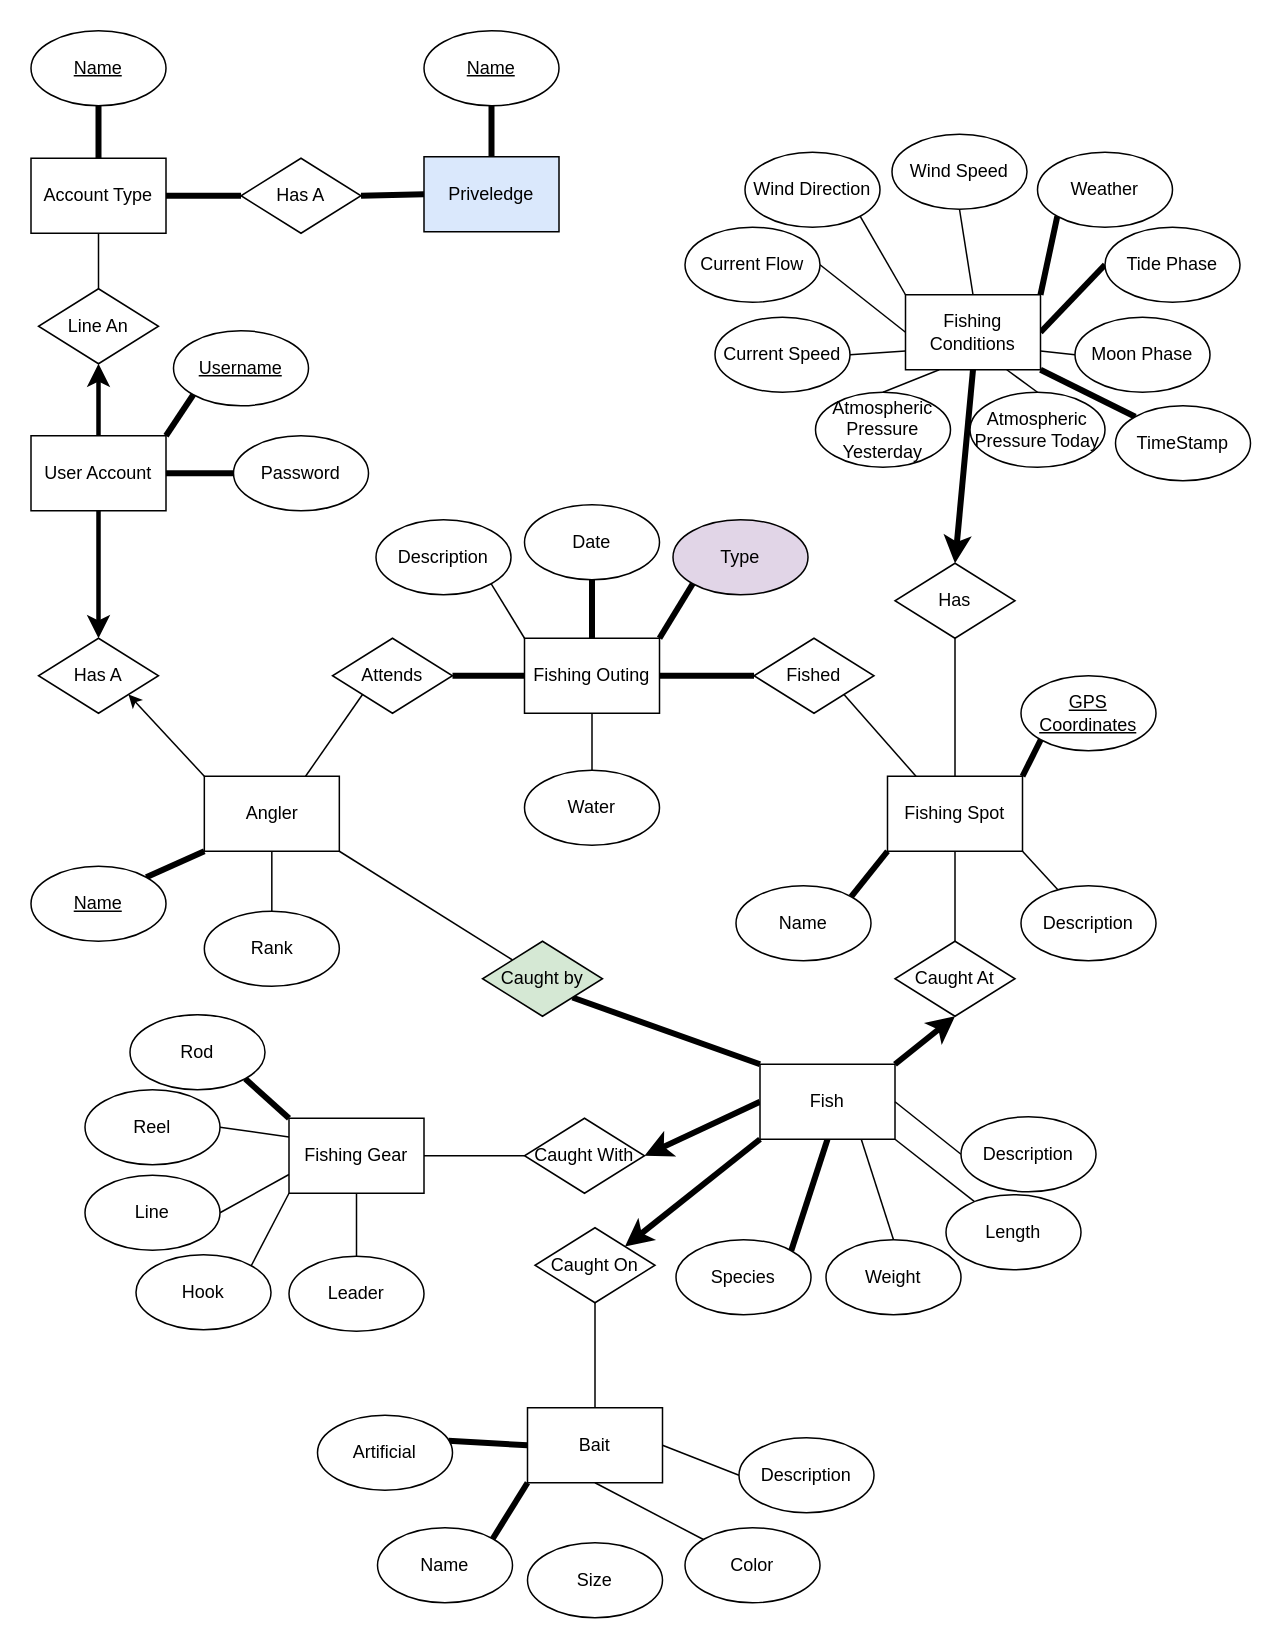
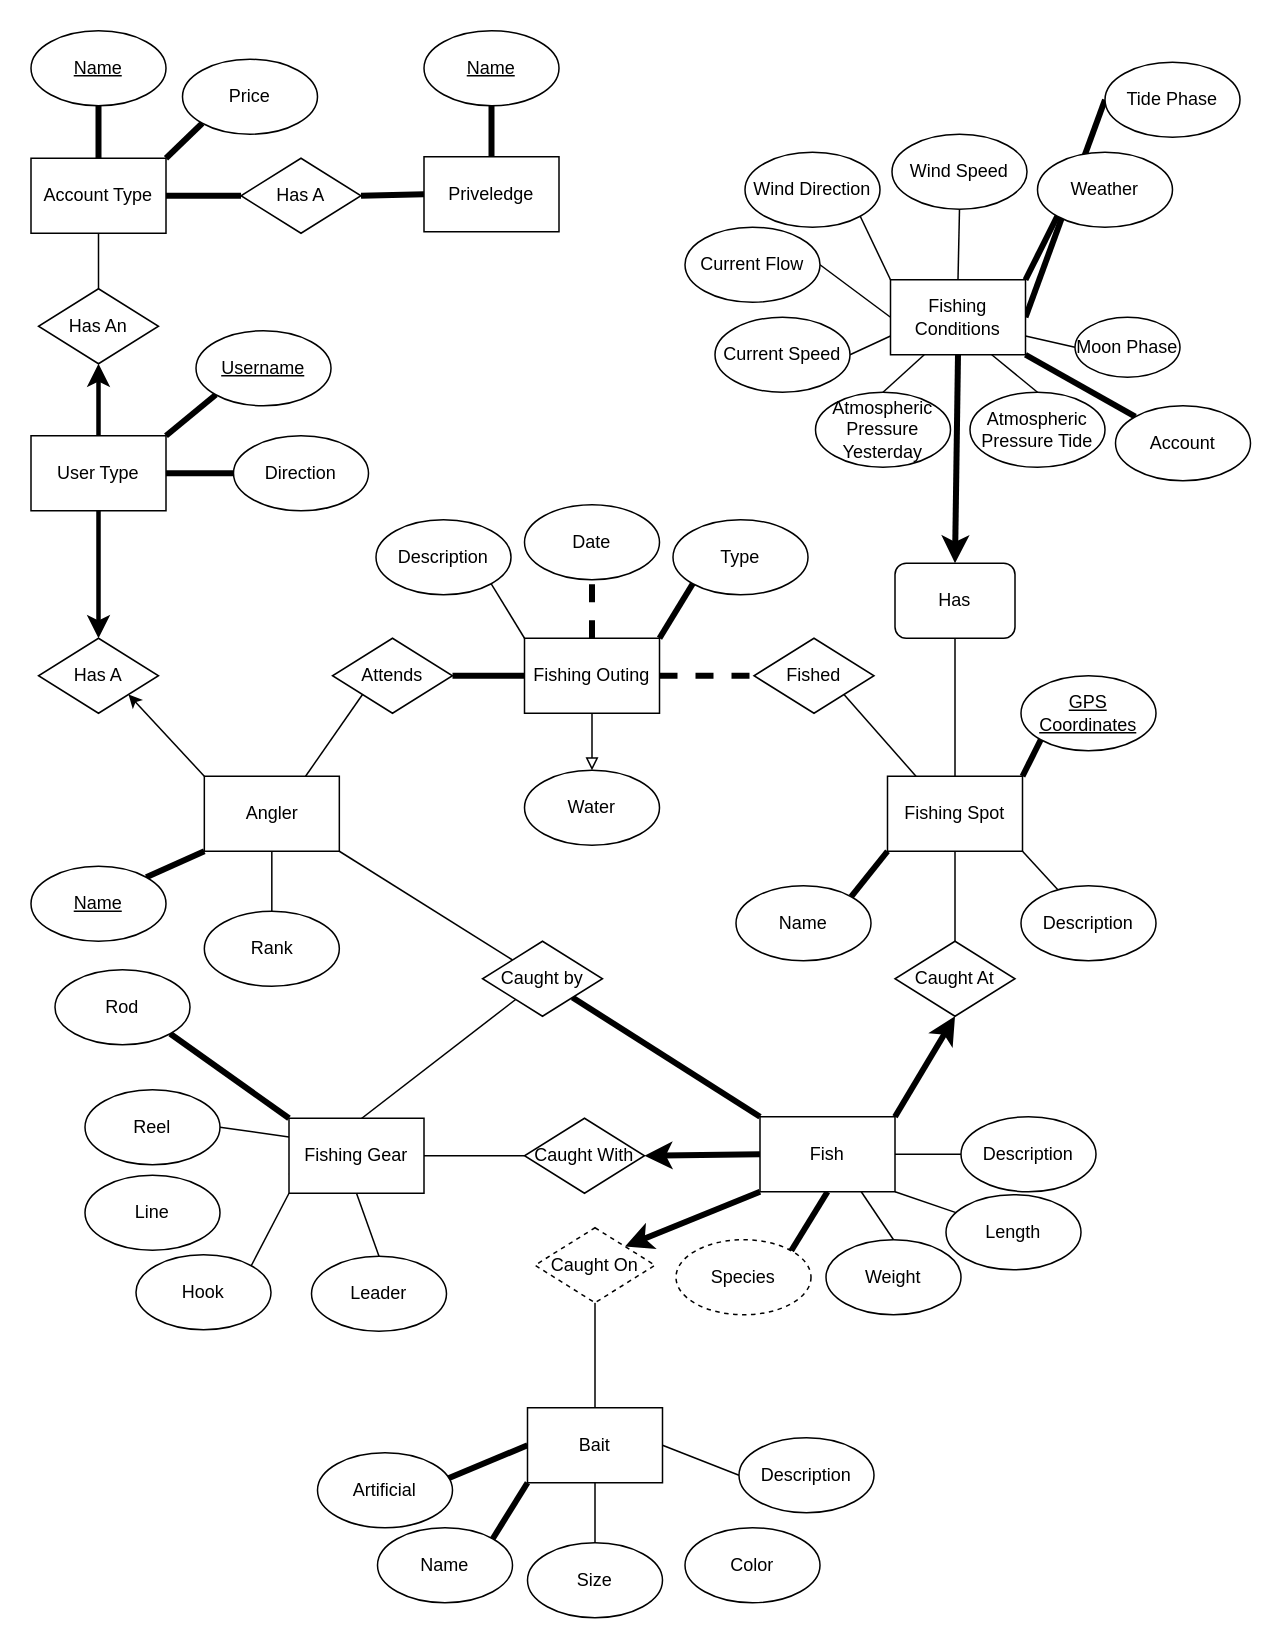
+ <mxCell id="112" value="Price" style="ellipse;whiteSpace=wrap;html=1;" parent="1" vertex="1"><mxGeometry x="121" y="39" width="90" height="50" as="geometry" /></mxCell>
+ <mxCell id="111" style="edgeStyle=none;html=1;exitX=0;exitY=1;exitDx=0;exitDy=0;entryX=1;entryY=0;entryDx=0;entryDy=0;startArrow=none;startFill=0;endArrow=none;endFill=0;strokeWidth=4;" parent="1" source="112" target="103" edge="1"><mxGeometry relative="1" as="geometry" /></mxCell>
- <mxCell id="109" value="Priveledge" style="rounded=0;whiteSpace=wrap;html=1;fillColor=#dae8fc;" parent="1" vertex="1"><mxGeometry x="282" y="104" width="90" height="50" as="geometry" /></mxCell>
+ <mxCell id="109" value="Priveledge" style="rounded=0;whiteSpace=wrap;html=1;" parent="1" vertex="1"><mxGeometry x="282" y="104" width="90" height="50" as="geometry" /></mxCell>
- <mxCell id="27" value="Tide Phase" style="ellipse;whiteSpace=wrap;html=1;" parent="1" vertex="1"><mxGeometry x="736" y="151" width="90" height="50" as="geometry" /></mxCell>
+ <mxCell id="27" value="Tide Phase" style="ellipse;whiteSpace=wrap;html=1;" parent="1" vertex="1"><mxGeometry x="736" y="41" width="90" height="50" as="geometry" /></mxCell>
- <mxCell id="105" value="Line An" style="rhombus;whiteSpace=wrap;html=1;" parent="1" vertex="1"><mxGeometry x="25" y="192" width="80" height="50" as="geometry" /></mxCell>
+ <mxCell id="105" value="Has An" style="rhombus;whiteSpace=wrap;html=1;" parent="1" vertex="1"><mxGeometry x="25" y="192" width="80" height="50" as="geometry" /></mxCell>
- <mxCell id="23" value="Fishing Conditions" style="rounded=0;whiteSpace=wrap;html=1;" parent="1" vertex="1"><mxGeometry x="603" y="196" width="90" height="50" as="geometry" /></mxCell>
+ <mxCell id="23" value="Fishing Conditions" style="rounded=0;whiteSpace=wrap;html=1;" parent="1" vertex="1"><mxGeometry x="593" y="186" width="90" height="50" as="geometry" /></mxCell>
- <mxCell id="82" value="Moon Phase" style="ellipse;whiteSpace=wrap;html=1;" parent="1" vertex="1"><mxGeometry x="716" y="211" width="90" height="50" as="geometry" /></mxCell>
+ <mxCell id="82" value="Moon Phase" style="ellipse;whiteSpace=wrap;html=1;" parent="1" vertex="1"><mxGeometry x="716" y="211" width="70" height="40" as="geometry" /></mxCell>
- <mxCell id="99" value="&lt;u&gt;Username&lt;/u&gt;" style="ellipse;whiteSpace=wrap;html=1;" parent="1" vertex="1"><mxGeometry x="115" y="220" width="90" height="50" as="geometry" /></mxCell>
+ <mxCell id="99" value="&lt;u&gt;Username&lt;/u&gt;" style="ellipse;whiteSpace=wrap;html=1;" parent="1" vertex="1"><mxGeometry x="130" y="220" width="90" height="50" as="geometry" /></mxCell>
- <mxCell id="83" value="Atmospheric Pressure Today" style="ellipse;whiteSpace=wrap;html=1;" parent="1" vertex="1"><mxGeometry x="646" y="261" width="90" height="50" as="geometry" /></mxCell>
+ <mxCell id="83" value="Atmospheric Pressure Tide" style="ellipse;whiteSpace=wrap;html=1;" parent="1" vertex="1"><mxGeometry x="646" y="261" width="90" height="50" as="geometry" /></mxCell>
- <mxCell id="36" value="TimeStamp" style="ellipse;whiteSpace=wrap;html=1;" parent="1" vertex="1"><mxGeometry x="743" y="270" width="90" height="50" as="geometry" /></mxCell>
+ <mxCell id="36" value="Account" style="ellipse;whiteSpace=wrap;html=1;" parent="1" vertex="1"><mxGeometry x="743" y="270" width="90" height="50" as="geometry" /></mxCell>
- <mxCell id="95" value="User Account" style="rounded=0;whiteSpace=wrap;html=1;" parent="1" vertex="1"><mxGeometry x="20" y="290" width="90" height="50" as="geometry" /></mxCell>
+ <mxCell id="95" value="User Type" style="rounded=0;whiteSpace=wrap;html=1;" parent="1" vertex="1"><mxGeometry x="20" y="290" width="90" height="50" as="geometry" /></mxCell>
- <mxCell id="100" value="Password" style="ellipse;whiteSpace=wrap;html=1;" parent="1" vertex="1"><mxGeometry x="155" y="290" width="90" height="50" as="geometry" /></mxCell>
+ <mxCell id="100" value="Direction" style="ellipse;whiteSpace=wrap;html=1;" parent="1" vertex="1"><mxGeometry x="155" y="290" width="90" height="50" as="geometry" /></mxCell>
- <mxCell id="54" value="Type" style="ellipse;whiteSpace=wrap;html=1;fillColor=#e1d5e7;" parent="1" vertex="1"><mxGeometry x="448" y="346" width="90" height="50" as="geometry" /></mxCell>
+ <mxCell id="54" value="Type" style="ellipse;whiteSpace=wrap;html=1;" parent="1" vertex="1"><mxGeometry x="448" y="346" width="90" height="50" as="geometry" /></mxCell>
- <mxCell id="56" value="Has" style="rhombus;whiteSpace=wrap;html=1;" parent="1" vertex="1"><mxGeometry x="596" y="375" width="80" height="50" as="geometry" /></mxCell>
+ <mxCell id="56" value="Has" style="whiteSpace=wrap;html=1;rounded=1;" parent="1" vertex="1"><mxGeometry x="596" y="375" width="80" height="50" as="geometry" /></mxCell>
- <mxCell id="31" style="edgeStyle=none;html=1;exitX=0.5;exitY=0;exitDx=0;exitDy=0;entryX=0.5;entryY=1;entryDx=0;entryDy=0;endArrow=none;endFill=0;strokeWidth=4;" parent="1" source="35" target="52" edge="1"><mxGeometry relative="1" as="geometry"><mxPoint x="394" y="386" as="targetPoint" /></mxGeometry></mxCell>
+ <mxCell id="31" style="edgeStyle=none;html=1;exitX=0.5;exitY=0;exitDx=0;exitDy=0;entryX=0.5;entryY=1;entryDx=0;entryDy=0;endArrow=none;endFill=0;strokeWidth=4;dashed=1;" parent="1" source="35" target="52" edge="1"><mxGeometry relative="1" as="geometry"><mxPoint x="394" y="386" as="targetPoint" /></mxGeometry></mxCell>
- <mxCell id="30" style="edgeStyle=none;html=1;exitX=1;exitY=0.5;exitDx=0;exitDy=0;endArrow=none;endFill=0;strokeWidth=4;entryX=0;entryY=0.5;entryDx=0;entryDy=0;" parent="1" source="35" target="37" edge="1"><mxGeometry relative="1" as="geometry"><mxPoint x="483" y="525.5" as="targetPoint" /></mxGeometry></mxCell>
+ <mxCell id="30" style="edgeStyle=none;html=1;exitX=1;exitY=0.5;exitDx=0;exitDy=0;endArrow=none;endFill=0;strokeWidth=4;entryX=0;entryY=0.5;entryDx=0;entryDy=0;dashed=1;" parent="1" source="35" target="37" edge="1"><mxGeometry relative="1" as="geometry"><mxPoint x="483" y="525.5" as="targetPoint" /></mxGeometry></mxCell>
- <mxCell id="34" style="edgeStyle=none;html=1;entryX=0.5;entryY=0;entryDx=0;entryDy=0;endArrow=none;endFill=0;strokeWidth=1;exitX=0.5;exitY=1;exitDx=0;exitDy=0;" parent="1" source="35" target="55" edge="1"><mxGeometry relative="1" as="geometry"><mxPoint x="389" y="470" as="sourcePoint" /></mxGeometry></mxCell>
+ <mxCell id="34" style="edgeStyle=none;html=1;entryX=0.5;entryY=0;entryDx=0;entryDy=0;endArrow=block;endFill=0;strokeWidth=1;exitX=0.5;exitY=1;exitDx=0;exitDy=0;" parent="1" source="35" target="55" edge="1"><mxGeometry relative="1" as="geometry"><mxPoint x="389" y="470" as="sourcePoint" /></mxGeometry></mxCell>
- <mxCell id="116" value="Caught by" style="rhombus;whiteSpace=wrap;html=1;fillColor=#d5e8d4;" parent="1" vertex="1"><mxGeometry x="321" y="627" width="80" height="50" as="geometry" /></mxCell>
+ <mxCell id="116" value="Caught by" style="rhombus;whiteSpace=wrap;html=1;" parent="1" vertex="1"><mxGeometry x="321" y="627" width="80" height="50" as="geometry" /></mxCell>
- <mxCell id="65" value="Rod" style="ellipse;whiteSpace=wrap;html=1;" parent="1" vertex="1"><mxGeometry x="86" y="676" width="90" height="50" as="geometry" /></mxCell>
+ <mxCell id="65" value="Rod" style="ellipse;whiteSpace=wrap;html=1;" parent="1" vertex="1"><mxGeometry x="36" y="646" width="90" height="50" as="geometry" /></mxCell>
- <mxCell id="44" value="Fish" style="rounded=0;whiteSpace=wrap;html=1;" parent="1" vertex="1"><mxGeometry x="506" y="709" width="90" height="50" as="geometry" /></mxCell>
+ <mxCell id="44" value="Fish" style="rounded=0;whiteSpace=wrap;html=1;" parent="1" vertex="1"><mxGeometry x="506" y="744" width="90" height="50" as="geometry" /></mxCell>
- <mxCell id="61" style="edgeStyle=none;html=1;exitX=0;exitY=0.75;exitDx=0;exitDy=0;startArrow=none;startFill=0;endArrow=none;endFill=0;strokeWidth=1;entryX=1;entryY=0.5;entryDx=0;entryDy=0;" parent="1" source="64" target="79" edge="1"><mxGeometry relative="1" as="geometry" /></mxCell>
+ <mxCell id="61" style="edgeStyle=none;html=1;exitX=0;exitY=0.75;exitDx=0;exitDy=0;startArrow=none;startFill=0;endArrow=none;endFill=0;strokeWidth=1;" parent="1" source="64" target="116" edge="1"><mxGeometry relative="1" as="geometry" /></mxCell>
- <mxCell id="68" value="Caught On" style="rhombus;whiteSpace=wrap;html=1;" parent="1" vertex="1"><mxGeometry x="356" y="818" width="80" height="50" as="geometry" /></mxCell>
+ <mxCell id="68" value="Caught On" style="rhombus;whiteSpace=wrap;html=1;dashed=1;" parent="1" vertex="1"><mxGeometry x="356" y="818" width="80" height="50" as="geometry" /></mxCell>
- <mxCell id="47" value="Species" style="ellipse;whiteSpace=wrap;html=1;" parent="1" vertex="1"><mxGeometry x="450" y="826" width="90" height="50" as="geometry" /></mxCell>
+ <mxCell id="47" value="Species" style="ellipse;whiteSpace=wrap;html=1;dashed=1;" parent="1" vertex="1"><mxGeometry x="450" y="826" width="90" height="50" as="geometry" /></mxCell>
- <mxCell id="81" value="Leader" style="ellipse;whiteSpace=wrap;html=1;" parent="1" vertex="1"><mxGeometry x="192" y="837" width="90" height="50" as="geometry" /></mxCell>
+ <mxCell id="81" value="Leader" style="ellipse;whiteSpace=wrap;html=1;" parent="1" vertex="1"><mxGeometry x="207" y="837" width="90" height="50" as="geometry" /></mxCell>
- <mxCell id="74" value="Artificial" style="ellipse;whiteSpace=wrap;html=1;" parent="1" vertex="1"><mxGeometry x="211" y="943" width="90" height="50" as="geometry" /></mxCell>
+ <mxCell id="74" value="Artificial" style="ellipse;whiteSpace=wrap;html=1;" parent="1" vertex="1"><mxGeometry x="211" y="968" width="90" height="50" as="geometry" /></mxCell>
- <mxCell id="70" style="edgeStyle=none;html=1;exitX=0.5;exitY=1;exitDx=0;exitDy=0;endArrow=none;endFill=0;strokeWidth=1;" parent="1" source="73" target="77" edge="1"><mxGeometry relative="1" as="geometry"><mxPoint x="396" y="1018" as="targetPoint" /></mxGeometry></mxCell>
+ <mxCell id="70" style="edgeStyle=none;html=1;exitX=0.5;exitY=1;exitDx=0;exitDy=0;endArrow=none;endFill=0;strokeWidth=1;entryX=0.5;entryY=0;entryDx=0;entryDy=0;" parent="1" source="73" target="75" edge="1"><mxGeometry relative="1" as="geometry"><mxPoint x="396" y="1018" as="targetPoint" /></mxGeometry></mxCell>
